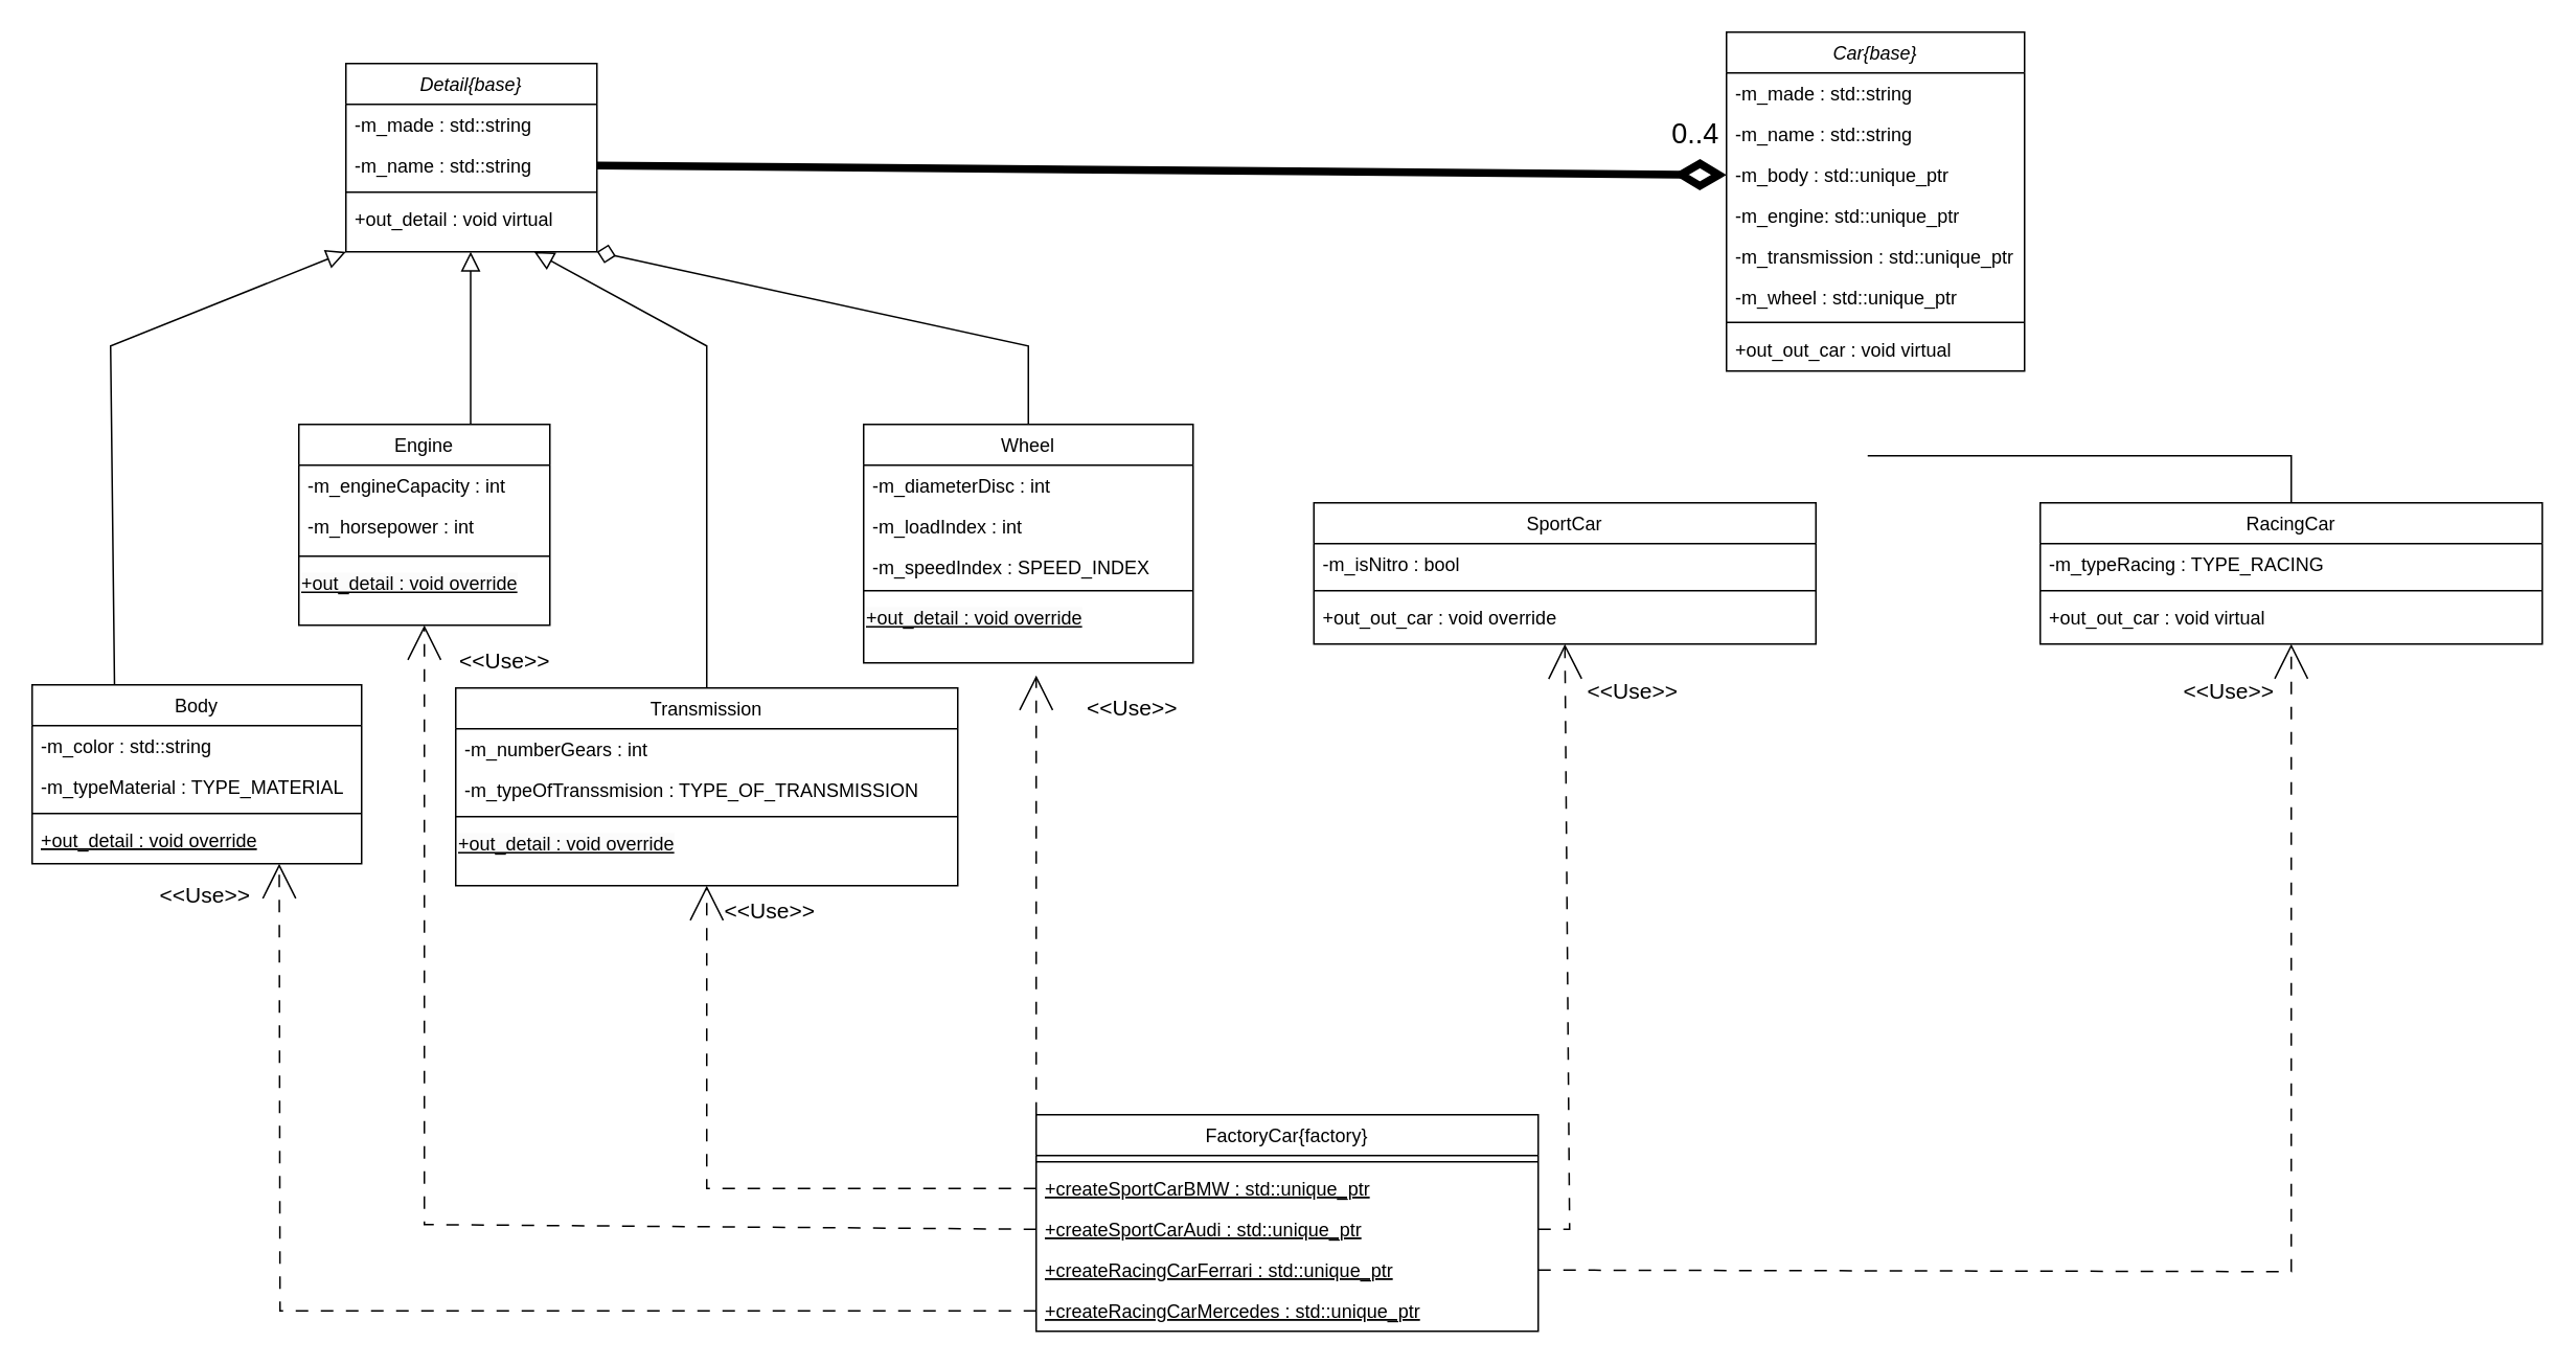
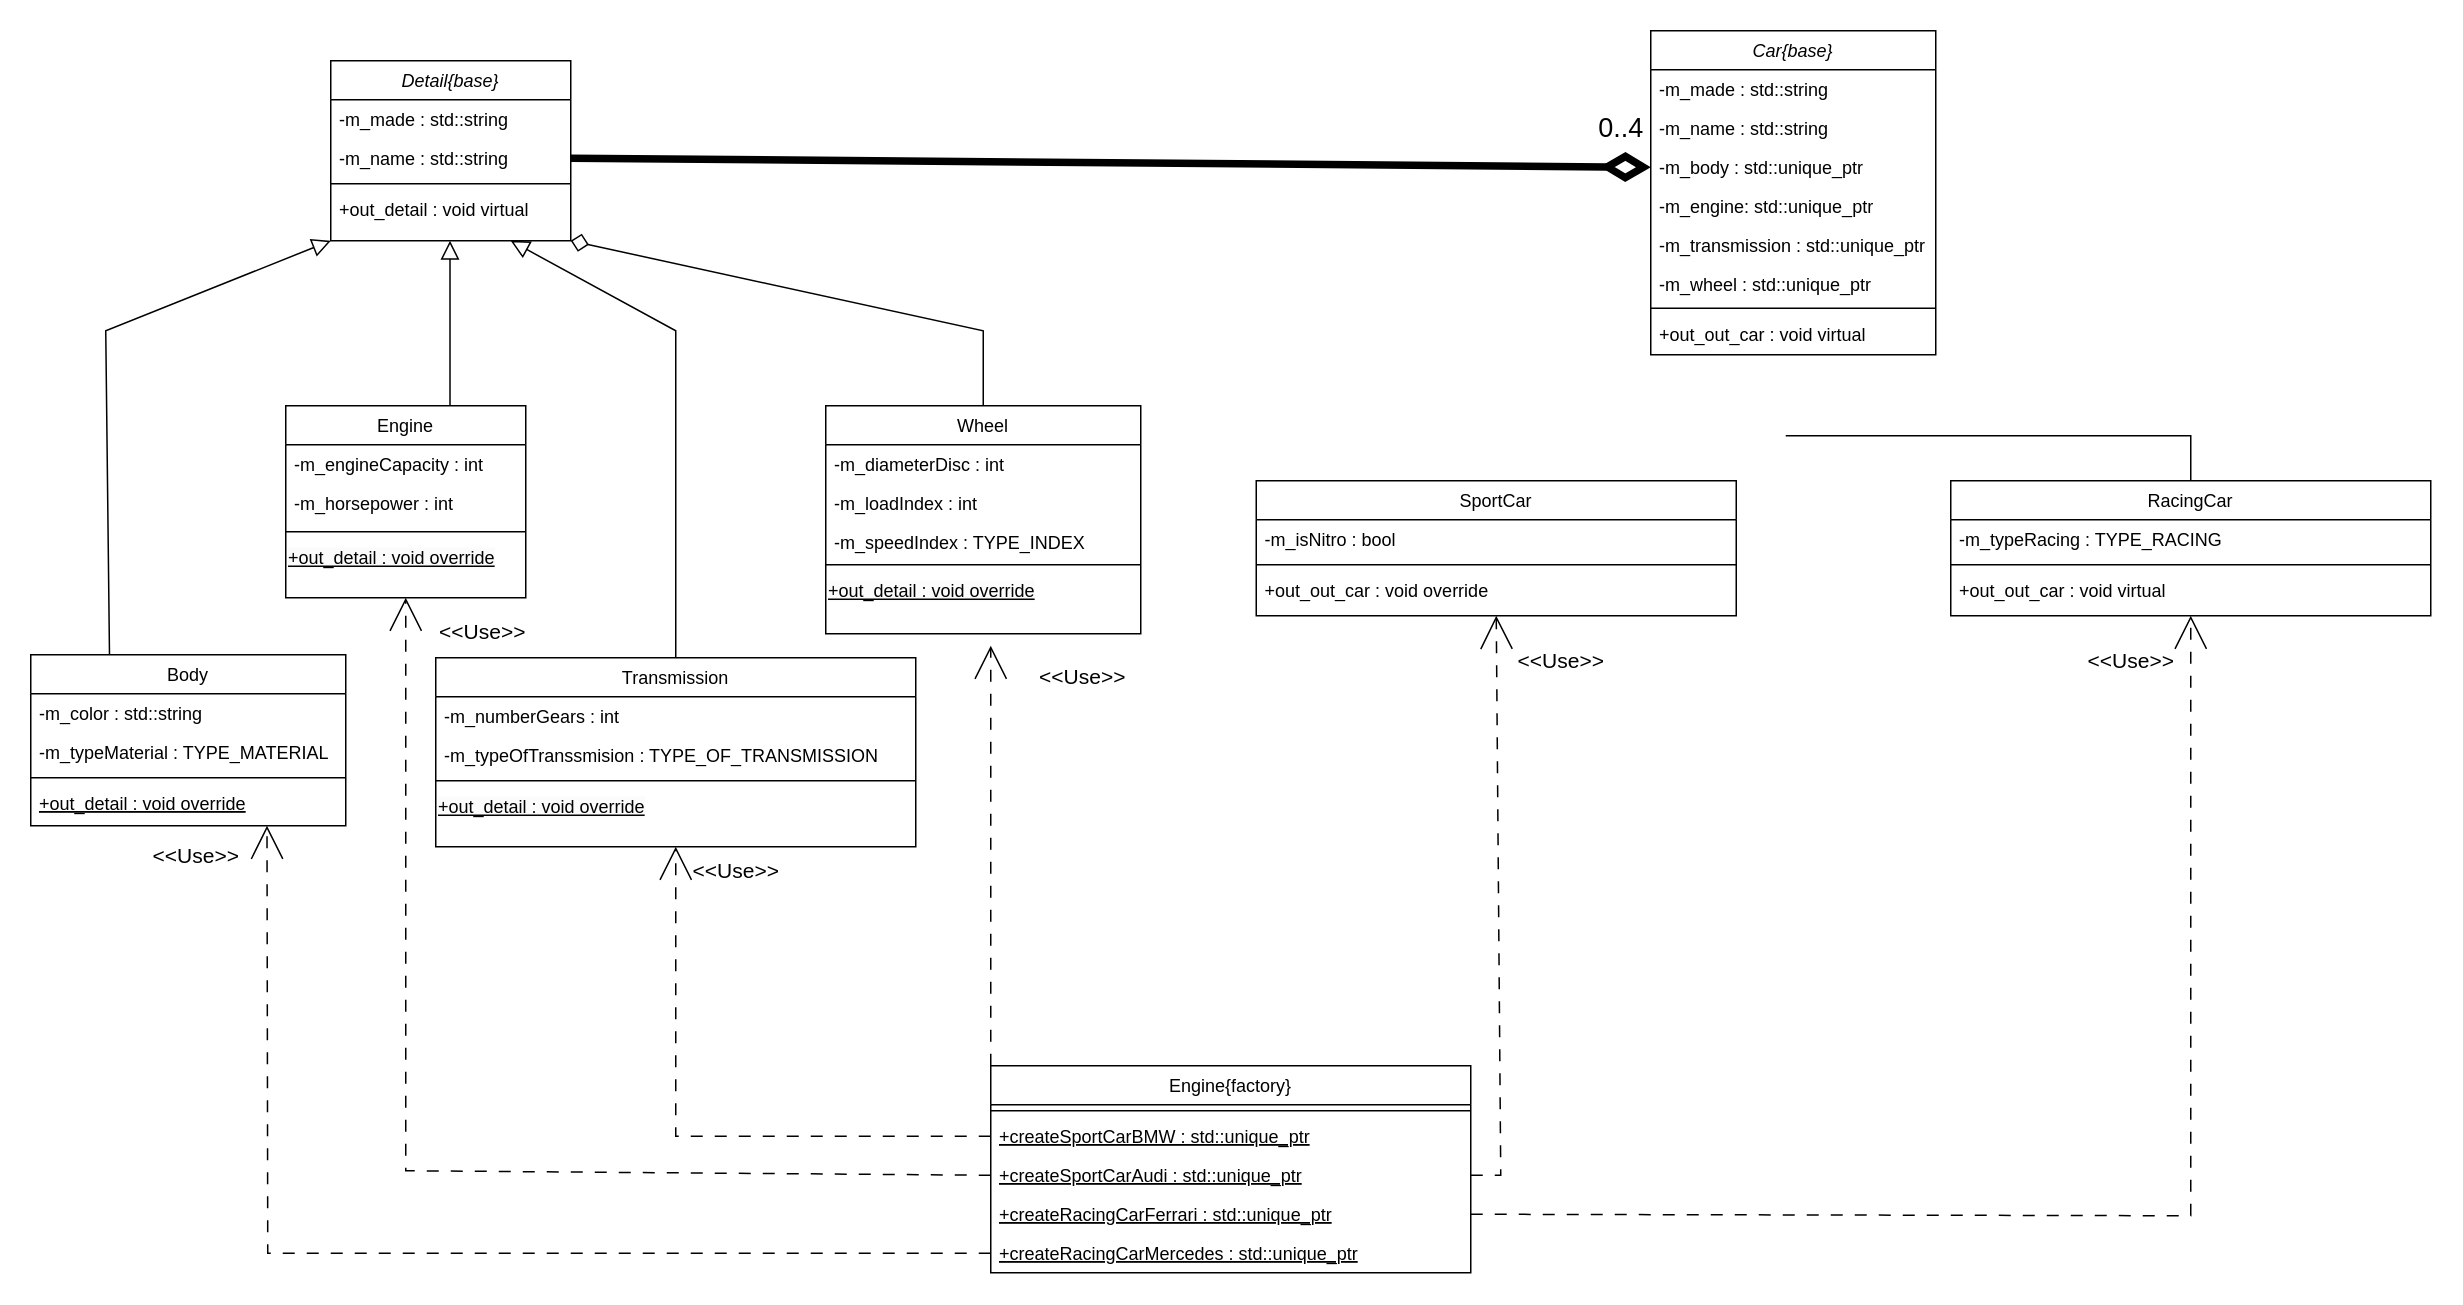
- <mxCell id="25" value="-m_speedIndex : SPEED_INDEX" style="text;align=left;verticalAlign=top;spacingLeft=4;spacingRight=4;overflow=hidden;rotatable=0;points=[[0,0.5],[1,0.5]];portConstraint=eastwest;" parent="22" vertex="1"><mxGeometry y="78" width="210" height="24" as="geometry" /></mxCell>
+ <mxCell id="25" value="-m_speedIndex : TYPE_INDEX" style="text;align=left;verticalAlign=top;spacingLeft=4;spacingRight=4;overflow=hidden;rotatable=0;points=[[0,0.5],[1,0.5]];portConstraint=eastwest;" parent="22" vertex="1"><mxGeometry y="78" width="210" height="24" as="geometry" /></mxCell>
- <mxCell id="49" value="FactoryCar{factory}" style="swimlane;fontStyle=0;align=center;verticalAlign=top;childLayout=stackLayout;horizontal=1;startSize=26;horizontalStack=0;resizeParent=1;resizeLast=0;collapsible=1;marginBottom=0;rounded=0;shadow=0;strokeWidth=1;" parent="1" vertex="1"><mxGeometry x="660" y="710" width="320" height="138" as="geometry"><mxRectangle x="340" y="380" width="170" height="26" as="alternateBounds" /></mxGeometry></mxCell>
+ <mxCell id="49" value="Engine{factory}" style="swimlane;fontStyle=0;align=center;verticalAlign=top;childLayout=stackLayout;horizontal=1;startSize=26;horizontalStack=0;resizeParent=1;resizeLast=0;collapsible=1;marginBottom=0;rounded=0;shadow=0;strokeWidth=1;" parent="1" vertex="1"><mxGeometry x="660" y="710" width="320" height="138" as="geometry"><mxRectangle x="340" y="380" width="170" height="26" as="alternateBounds" /></mxGeometry></mxCell>
